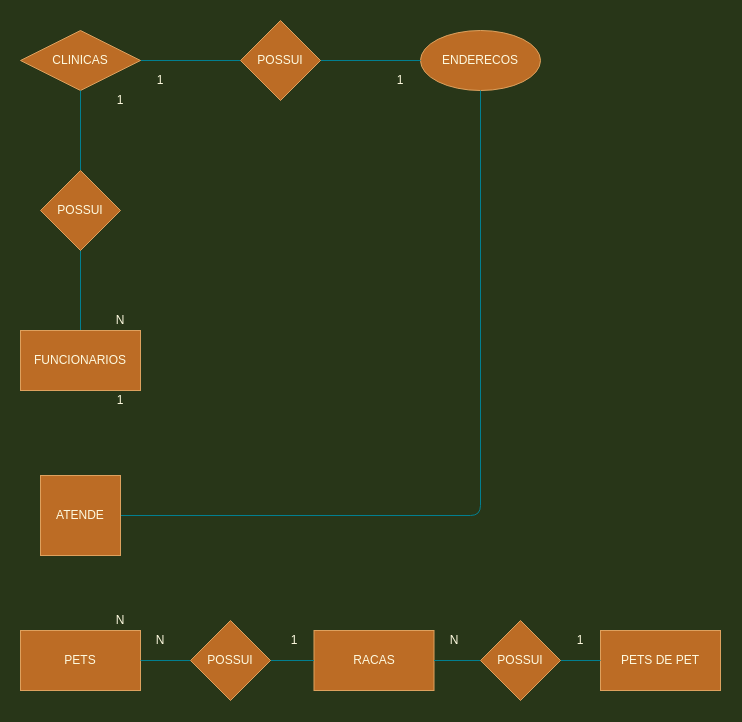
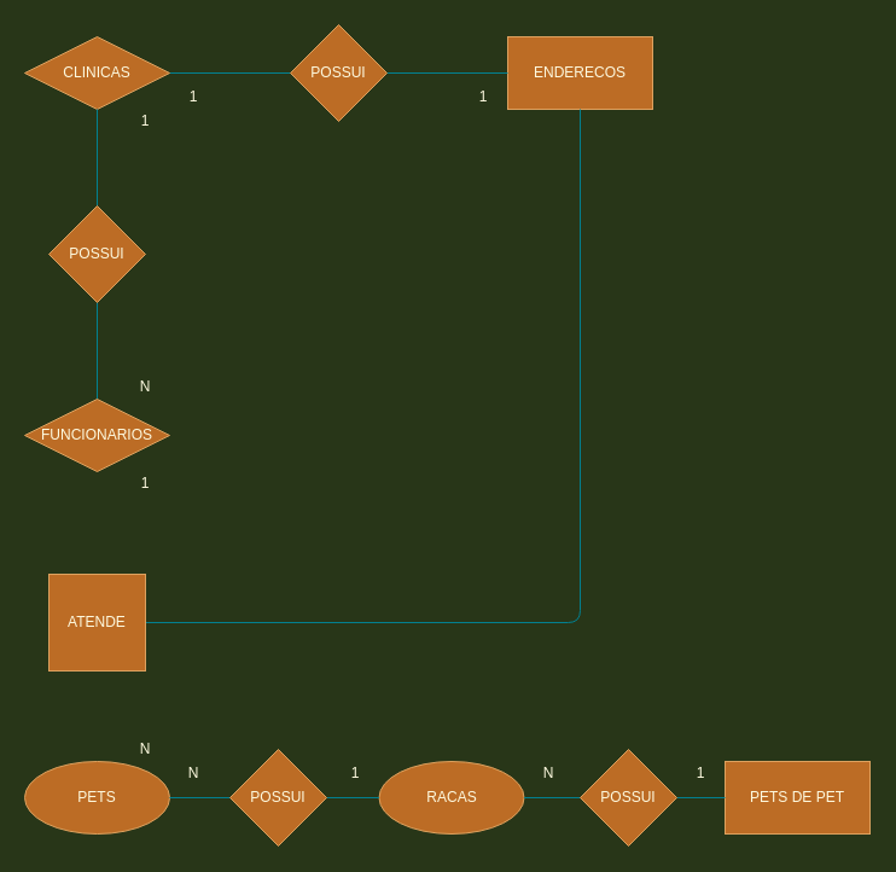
- <mxCell id="4" value="ENDERECOS" style="ellipse;whiteSpace=wrap;html=1;sketch=0;strokeColor=#DDA15E;fillColor=#BC6C25;fontColor=#FEFAE0;" parent="1" vertex="1"><mxGeometry x="420" y="30" width="120" height="60" as="geometry" /></mxCell>
+ <mxCell id="4" value="ENDERECOS" style="rounded=0;whiteSpace=wrap;html=1;sketch=0;strokeColor=#DDA15E;fillColor=#BC6C25;fontColor=#FEFAE0;" parent="1" vertex="1"><mxGeometry x="420" y="30" width="120" height="60" as="geometry" /></mxCell>
- <mxCell id="7" value="FUNCIONARIOS" style="rounded=0;whiteSpace=wrap;html=1;sketch=0;strokeColor=#DDA15E;fillColor=#BC6C25;fontColor=#FEFAE0;" parent="1" vertex="1"><mxGeometry x="20" y="330" width="120" height="60" as="geometry" /></mxCell>
+ <mxCell id="7" value="FUNCIONARIOS" style="rhombus;whiteSpace=wrap;html=1;sketch=0;strokeColor=#DDA15E;fillColor=#BC6C25;fontColor=#FEFAE0;" parent="1" vertex="1"><mxGeometry x="20" y="330" width="120" height="60" as="geometry" /></mxCell>
- <mxCell id="5" value="PETS" style="rounded=0;whiteSpace=wrap;html=1;sketch=0;strokeColor=#DDA15E;fillColor=#BC6C25;fontColor=#FEFAE0;" parent="1" vertex="1"><mxGeometry x="20" y="630" width="120" height="60" as="geometry" /></mxCell>
+ <mxCell id="5" value="PETS" style="ellipse;whiteSpace=wrap;html=1;sketch=0;strokeColor=#DDA15E;fillColor=#BC6C25;fontColor=#FEFAE0;" parent="1" vertex="1"><mxGeometry x="20" y="630" width="120" height="60" as="geometry" /></mxCell>
- <mxCell id="20" value="RACAS" style="rounded=0;whiteSpace=wrap;html=1;sketch=0;strokeColor=#DDA15E;fillColor=#BC6C25;fontColor=#FEFAE0;" vertex="1" parent="1"><mxGeometry x="313.5" y="630" width="120" height="60" as="geometry" /></mxCell>
+ <mxCell id="20" value="RACAS" style="ellipse;whiteSpace=wrap;html=1;sketch=0;strokeColor=#DDA15E;fillColor=#BC6C25;fontColor=#FEFAE0;" vertex="1" parent="1"><mxGeometry x="313.5" y="630" width="120" height="60" as="geometry" /></mxCell>
